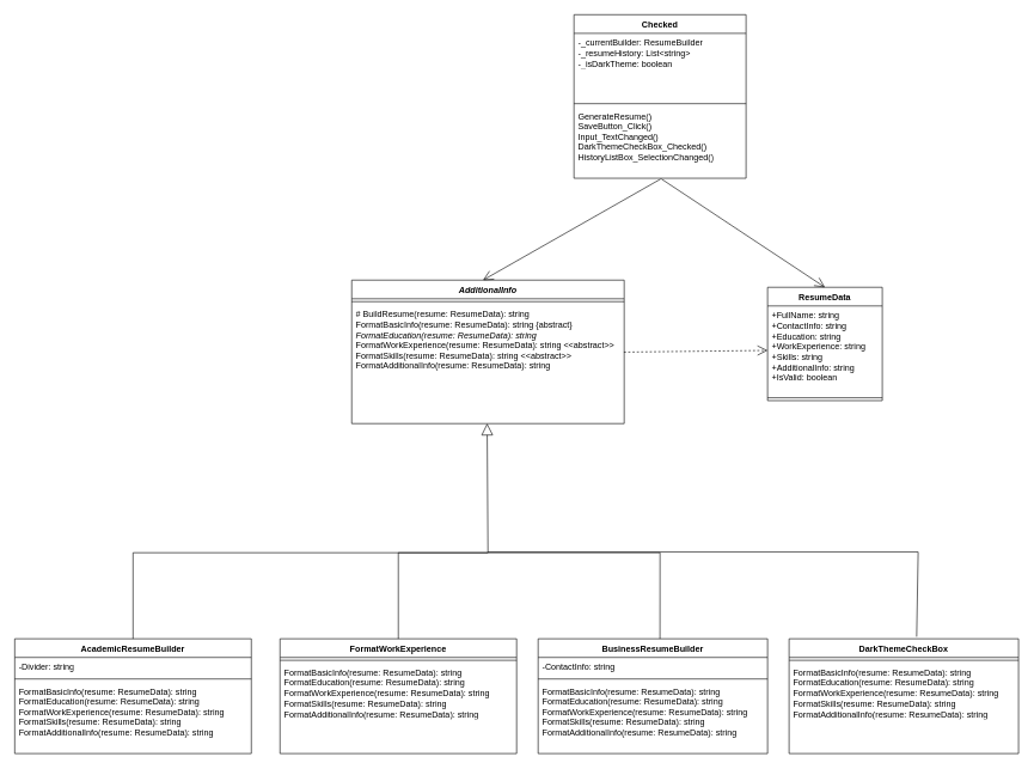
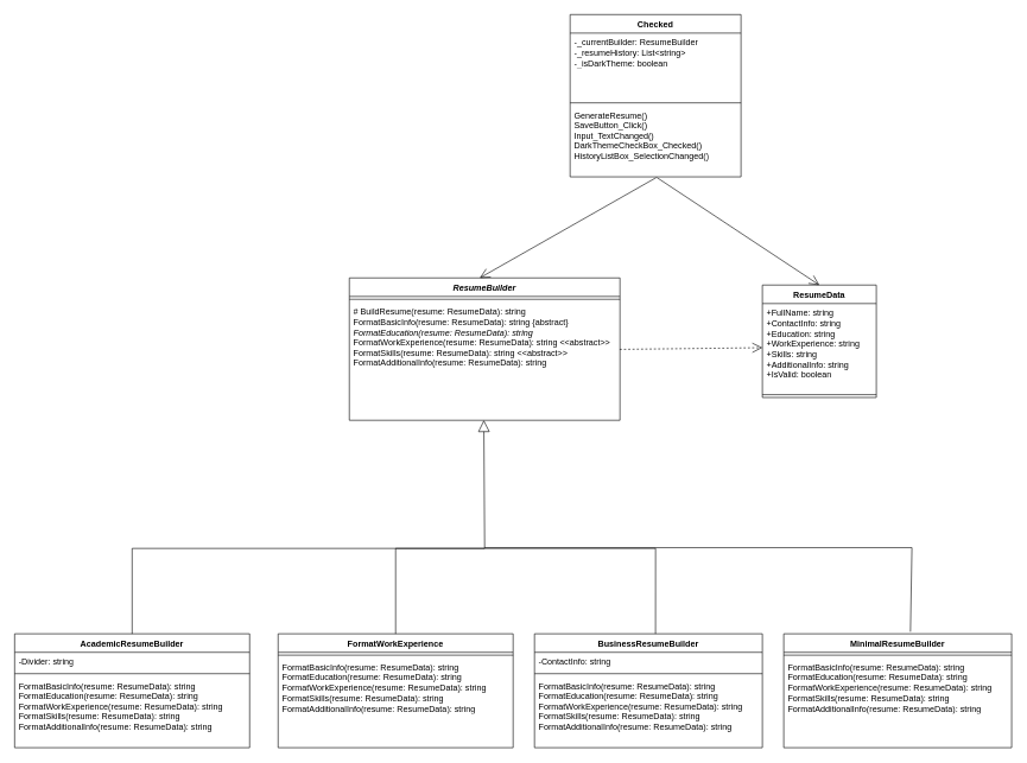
- <mxCell id="8" value="&lt;i&gt;AdditionalInfo&lt;/i&gt;" style="swimlane;fontStyle=1;align=center;verticalAlign=top;childLayout=stackLayout;horizontal=1;startSize=26;horizontalStack=0;resizeParent=1;resizeParentMax=0;resizeLast=0;collapsible=1;marginBottom=0;whiteSpace=wrap;html=1;" parent="1" vertex="1"><mxGeometry x="490" y="390" width="380" height="200" as="geometry" /></mxCell>
+ <mxCell id="8" value="&lt;i&gt;ResumeBuilder&lt;/i&gt;" style="swimlane;fontStyle=1;align=center;verticalAlign=top;childLayout=stackLayout;horizontal=1;startSize=26;horizontalStack=0;resizeParent=1;resizeParentMax=0;resizeLast=0;collapsible=1;marginBottom=0;whiteSpace=wrap;html=1;" parent="1" vertex="1"><mxGeometry x="490" y="390" width="380" height="200" as="geometry" /></mxCell>
- <mxCell id="2" value="DarkThemeCheckBox" style="swimlane;fontStyle=1;align=center;verticalAlign=top;childLayout=stackLayout;horizontal=1;startSize=26;horizontalStack=0;resizeParent=1;resizeParentMax=0;resizeLast=0;collapsible=1;marginBottom=0;whiteSpace=wrap;html=1;" parent="1" vertex="1"><mxGeometry x="1100" y="890" width="320" height="160" as="geometry" /></mxCell>
+ <mxCell id="2" value="MinimalResumeBuilder" style="swimlane;fontStyle=1;align=center;verticalAlign=top;childLayout=stackLayout;horizontal=1;startSize=26;horizontalStack=0;resizeParent=1;resizeParentMax=0;resizeLast=0;collapsible=1;marginBottom=0;whiteSpace=wrap;html=1;" parent="1" vertex="1"><mxGeometry x="1100" y="890" width="320" height="160" as="geometry" /></mxCell>
